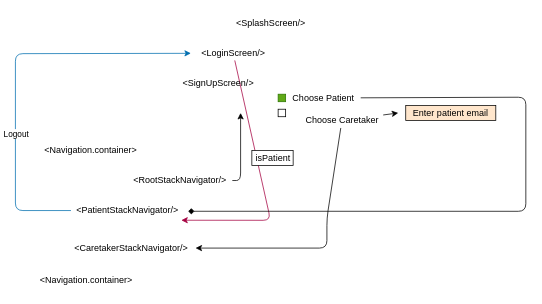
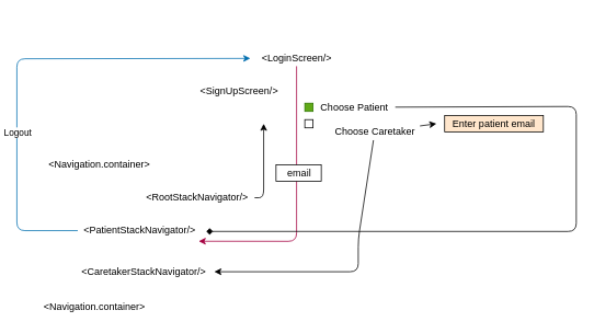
- <mxCell id="11" value="&amp;lt;SplashScreen/&amp;gt;" style="text;html=1;align=center;verticalAlign=middle;resizable=0;points=[];autosize=1;strokeColor=none;" vertex="1" parent="1"><mxGeometry x="305" y="20" width="110" height="20" as="geometry" /></mxCell>
- <mxCell id="12" value="&amp;lt;LoginScreen/&amp;gt;" style="text;html=1;align=center;verticalAlign=middle;resizable=0;points=[];autosize=1;strokeColor=none;" vertex="1" parent="1"><mxGeometry x="260" y="60" width="100" height="20" as="geometry" /></mxCell>
+ <mxCell id="12" value="&amp;lt;LoginScreen/&amp;gt;" style="text;html=1;align=center;verticalAlign=middle;resizable=0;points=[];autosize=1;strokeColor=none;" vertex="1" parent="1"><mxGeometry x="310" y="60" width="100" height="20" as="geometry" /></mxCell>
- <mxCell id="19" value="isPatient" style="text;html=1;align=center;verticalAlign=middle;resizable=0;points=[];autosize=1;strokeColor=none;" vertex="1" parent="1"><mxGeometry x="332.5" y="200" width="60" height="20" as="geometry" /></mxCell>
+ <mxCell id="19" value="email" style="text;html=1;align=center;verticalAlign=middle;resizable=0;points=[];autosize=1;strokeColor=none;" vertex="1" parent="1"><mxGeometry x="332.5" y="200" width="60" height="20" as="geometry" /></mxCell>
